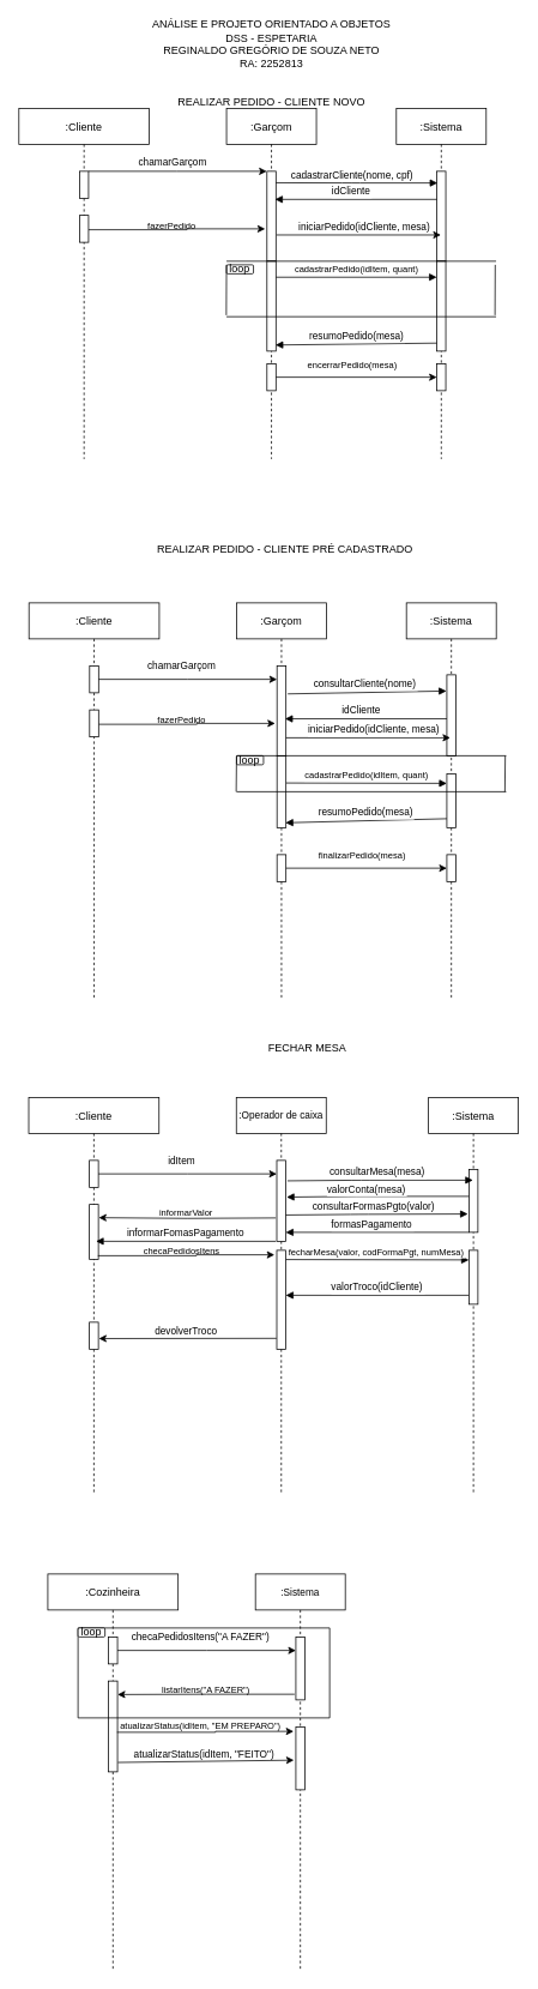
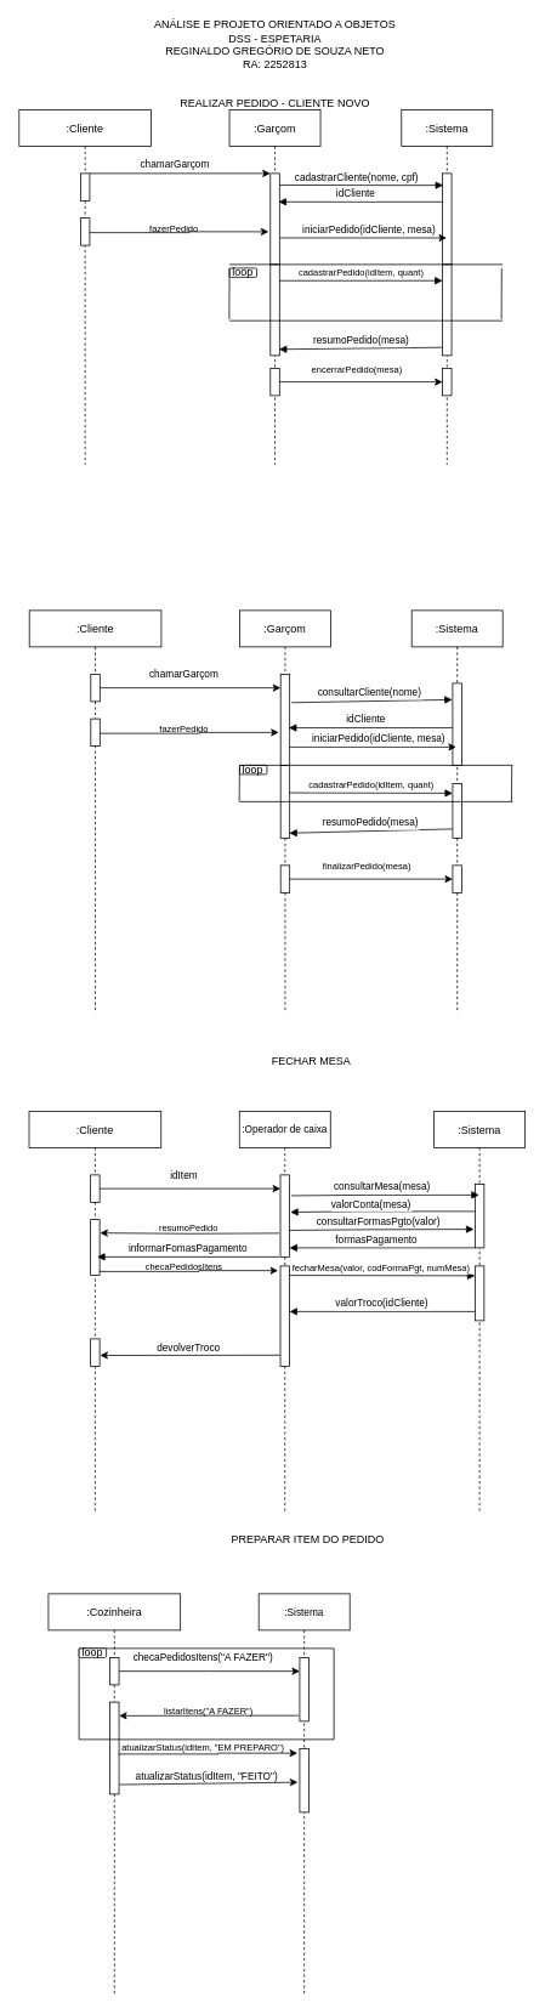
- <mxCell id="50" value="REALIZAR PEDIDO - CLIENTE PRÉ CADASTRADO" style="text;html=1;align=center;verticalAlign=middle;resizable=0;points=[];autosize=1;strokeColor=none;fillColor=none;" parent="1" vertex="1"><mxGeometry x="166.41" y="600" width="300" height="20" as="geometry" /></mxCell>
- <mxCell id="73" value="informarValor" style="text;html=1;align=center;verticalAlign=middle;resizable=0;points=[];autosize=1;strokeColor=none;fillColor=none;fontSize=10;" parent="1" vertex="1"><mxGeometry x="171.41" y="1338" width="70" height="20" as="geometry" /></mxCell>
+ <mxCell id="73" value="resumoPedido" style="text;html=1;align=center;verticalAlign=middle;resizable=0;points=[];autosize=1;strokeColor=none;fillColor=none;fontSize=10;" parent="1" vertex="1"><mxGeometry x="171.41" y="1338" width="70" height="20" as="geometry" /></mxCell>
+ <mxCell id="89" value="PREPARAR ITEM DO PEDIDO" style="text;html=1;align=center;verticalAlign=middle;resizable=0;points=[];autosize=1;strokeColor=none;fillColor=none;" parent="1" vertex="1"><mxGeometry x="247.41" y="1680" width="180" height="20" as="geometry" /></mxCell>
